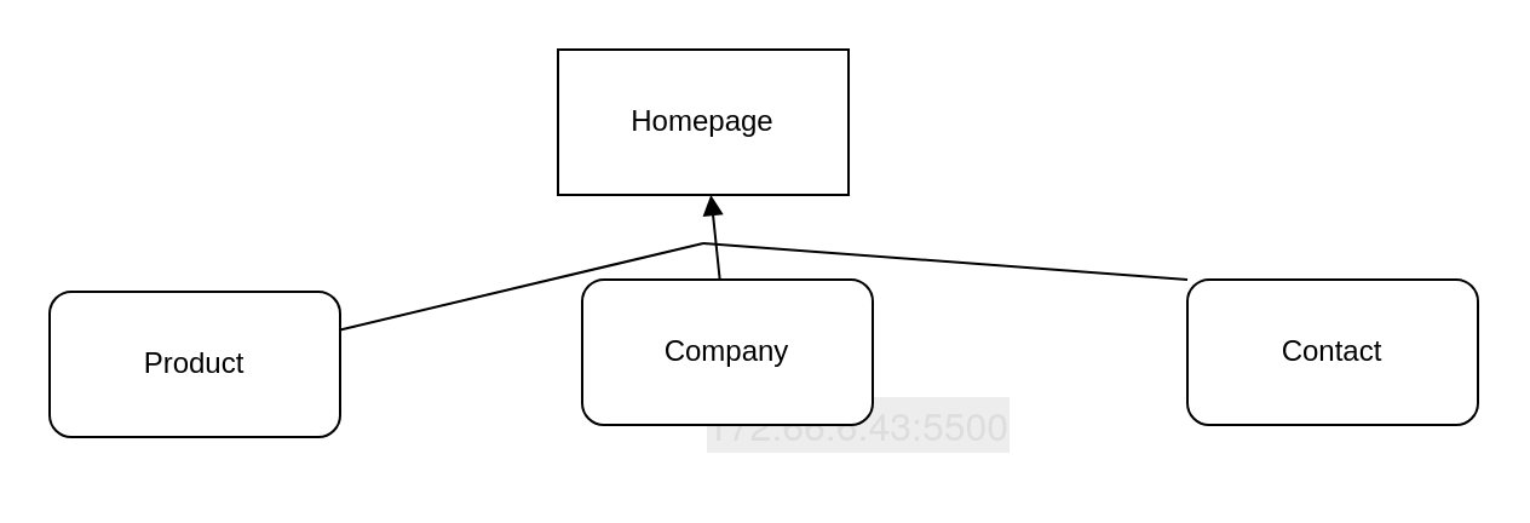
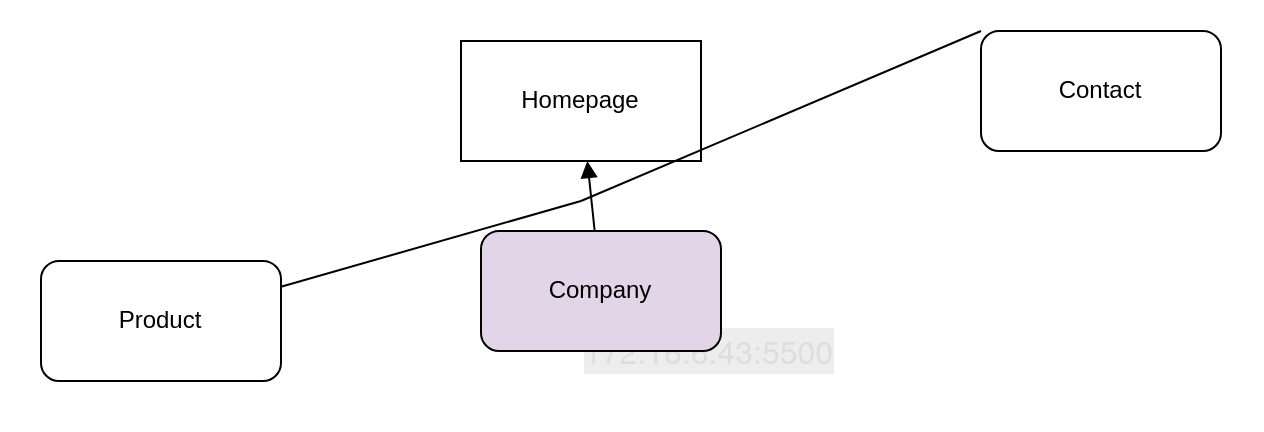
- <mxCell id="4" value="&#10;&#10;&lt;span style=&quot;color: rgb(220 , 221 , 222) ; font-family: &amp;quot;whitney&amp;quot; , &amp;quot;helvetica neue&amp;quot; , &amp;quot;helvetica&amp;quot; , &amp;quot;arial&amp;quot; , sans-serif ; font-size: 16px ; font-style: normal ; font-weight: 400 ; letter-spacing: normal ; text-indent: 0px ; text-transform: none ; word-spacing: 0px ; background-color: rgba(4 , 4 , 5 , 0.07) ; display: inline ; float: none&quot;&gt;172.66.6.43:5500&lt;/span&gt;&#10;&#10;" style="text;whiteSpace=wrap;html=1;" vertex="1" parent="1"><mxGeometry x="290" y="130" width="150" height="30" as="geometry" /></mxCell>
+ <mxCell id="4" value="&#10;&#10;&lt;span style=&quot;color: rgb(220 , 221 , 222) ; font-family: &amp;quot;whitney&amp;quot; , &amp;quot;helvetica neue&amp;quot; , &amp;quot;helvetica&amp;quot; , &amp;quot;arial&amp;quot; , sans-serif ; font-size: 16px ; font-style: normal ; font-weight: 400 ; letter-spacing: normal ; text-indent: 0px ; text-transform: none ; word-spacing: 0px ; background-color: rgba(4 , 4 , 5 , 0.07) ; display: inline ; float: none&quot;&gt;172.16.6.43:5500&lt;/span&gt;&#10;&#10;" style="text;whiteSpace=wrap;html=1;" vertex="1" parent="1"><mxGeometry x="290" y="130" width="150" height="30" as="geometry" /></mxCell>
- <mxCell id="5" value="Company" style="rounded=1;whiteSpace=wrap;html=1;" vertex="1" parent="1"><mxGeometry x="240" y="115" width="120" height="60" as="geometry" /></mxCell>
+ <mxCell id="5" value="Company" style="rounded=1;whiteSpace=wrap;html=1;fillColor=#e1d5e7;" vertex="1" parent="1"><mxGeometry x="240" y="115" width="120" height="60" as="geometry" /></mxCell>
- <mxCell id="6" value="Contact" style="rounded=1;whiteSpace=wrap;html=1;" vertex="1" parent="1"><mxGeometry x="490" y="115" width="120" height="60" as="geometry" /></mxCell>
+ <mxCell id="6" value="Contact" style="rounded=1;whiteSpace=wrap;html=1;" vertex="1" parent="1"><mxGeometry x="490" y="15" width="120" height="60" as="geometry" /></mxCell>
- <mxCell id="3" value="Product" style="rounded=1;whiteSpace=wrap;html=1;" vertex="1" parent="1"><mxGeometry x="20" y="120" width="120" height="60" as="geometry" /></mxCell>
+ <mxCell id="3" value="Product" style="rounded=1;whiteSpace=wrap;html=1;" vertex="1" parent="1"><mxGeometry x="20" y="130" width="120" height="60" as="geometry" /></mxCell>
